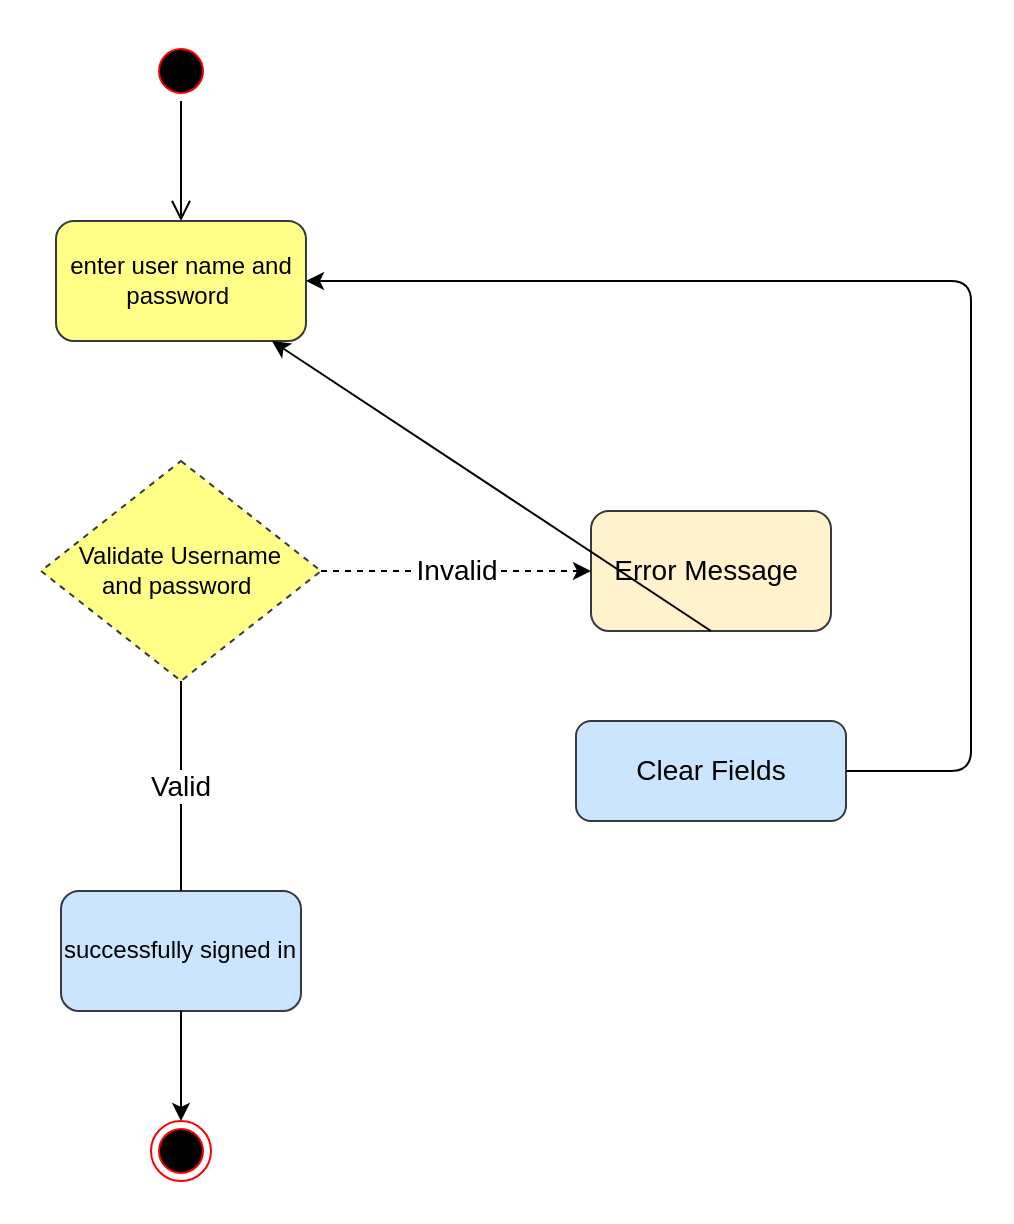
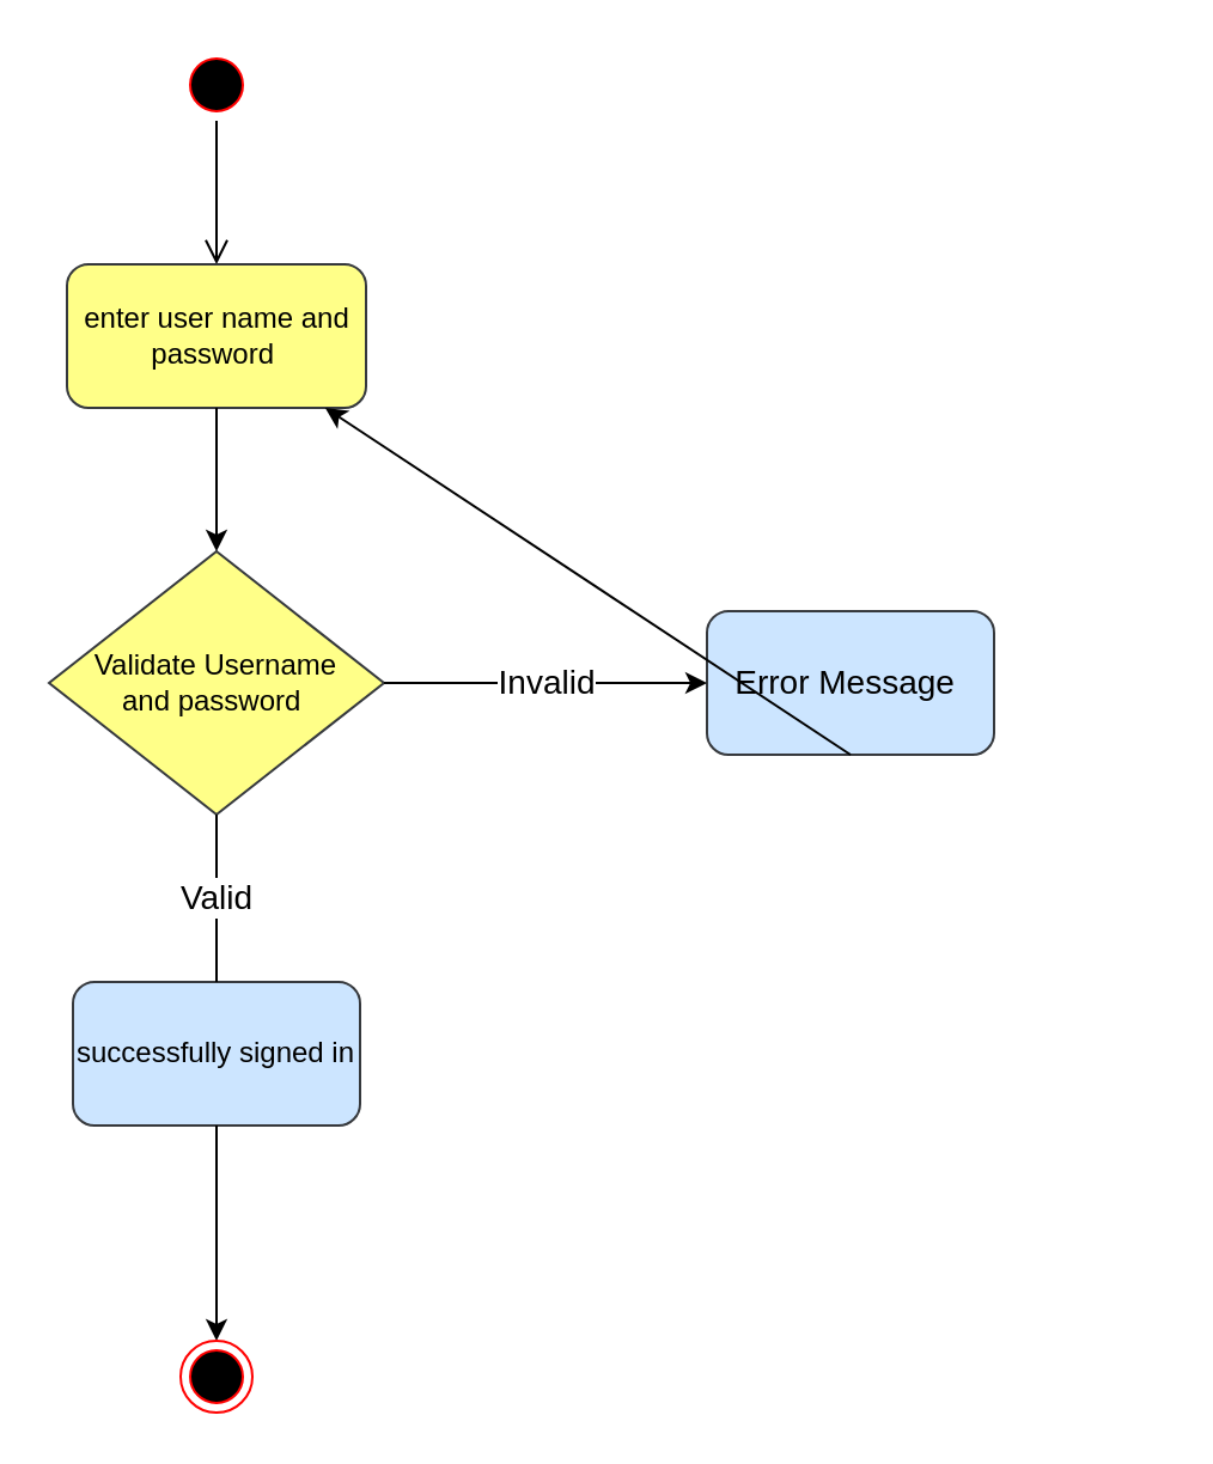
- <mxCell id="14" value="" style="endArrow=classic;html=1;entryX=1;entryY=0.5;entryDx=0;entryDy=0;exitX=1;exitY=0.5;exitDx=0;exitDy=0;" parent="1" source="13" target="4" edge="1"><mxGeometry width="50" height="50" relative="1" as="geometry"><mxPoint x="100" y="180" as="sourcePoint" /><mxPoint x="100" y="240" as="targetPoint" /><Array as="points"><mxPoint x="485" y="385" /><mxPoint x="485" y="140" /></Array></mxGeometry></mxCell>
+ <mxCell id="6" value="" style="endArrow=classic;html=1;entryX=0.5;entryY=0;entryDx=0;entryDy=0;exitX=0.5;exitY=1;exitDx=0;exitDy=0;" parent="1" source="4" target="5" edge="1"><mxGeometry width="50" height="50" relative="1" as="geometry"><mxPoint x="85" y="180" as="sourcePoint" /><mxPoint x="75" y="200" as="targetPoint" /></mxGeometry></mxCell>
- <mxCell id="5" value="Validate Username &lt;br&gt;and password&amp;nbsp;" style="rhombus;whiteSpace=wrap;html=1;fillColor=#ffff88;strokeColor=#36393d;dashed=1;" parent="1" vertex="1"><mxGeometry x="20" y="230" width="140" height="110" as="geometry" /></mxCell>
+ <mxCell id="5" value="Validate Username &lt;br&gt;and password&amp;nbsp;" style="rhombus;whiteSpace=wrap;html=1;fillColor=#ffff88;strokeColor=#36393d;" parent="1" vertex="1"><mxGeometry x="20" y="230" width="140" height="110" as="geometry" /></mxCell>
- <mxCell id="8" value="&lt;font style=&quot;font-size: 14px&quot;&gt;Invalid&lt;/font&gt;" style="endArrow=classic;html=1;entryX=0;entryY=0.5;entryDx=0;entryDy=0;exitX=1;exitY=0.5;exitDx=0;exitDy=0;dashed=1;" parent="1" source="5" target="7" edge="1"><mxGeometry width="50" height="50" relative="1" as="geometry"><mxPoint x="180" y="305" as="sourcePoint" /><mxPoint x="230" y="255" as="targetPoint" /><Array as="points"><mxPoint x="225" y="285" /></Array></mxGeometry></mxCell>
+ <mxCell id="8" value="&lt;font style=&quot;font-size: 14px&quot;&gt;Invalid&lt;/font&gt;" style="endArrow=classic;html=1;entryX=0;entryY=0.5;entryDx=0;entryDy=0;exitX=1;exitY=0.5;exitDx=0;exitDy=0;" parent="1" source="5" target="7" edge="1"><mxGeometry width="50" height="50" relative="1" as="geometry"><mxPoint x="180" y="305" as="sourcePoint" /><mxPoint x="230" y="255" as="targetPoint" /><Array as="points"><mxPoint x="225" y="285" /></Array></mxGeometry></mxCell>
- <mxCell id="7" value="&lt;span style=&quot;font-size: 14px&quot;&gt;Error Message&amp;nbsp;&lt;/span&gt;" style="rounded=1;whiteSpace=wrap;html=1;fillColor=#fff2cc;strokeColor=#36393d;" parent="1" vertex="1"><mxGeometry x="295" y="255" width="120" height="60" as="geometry" /></mxCell>
+ <mxCell id="7" value="&lt;span style=&quot;font-size: 14px&quot;&gt;Error Message&amp;nbsp;&lt;/span&gt;" style="rounded=1;whiteSpace=wrap;html=1;fillColor=#cce5ff;strokeColor=#36393d;" parent="1" vertex="1"><mxGeometry x="295" y="255" width="120" height="60" as="geometry" /></mxCell>
- <mxCell id="13" value="&lt;font style=&quot;font-size: 14px&quot;&gt;Clear Fields&lt;/font&gt;" style="rounded=1;whiteSpace=wrap;html=1;fillColor=#cce5ff;strokeColor=#36393d;" parent="1" vertex="1"><mxGeometry x="287.5" y="360" width="135" height="50" as="geometry" /></mxCell>
- <mxCell id="9" value="successfully signed in" style="rounded=1;whiteSpace=wrap;html=1;fillColor=#cce5ff;strokeColor=#36393d;" parent="1" vertex="1"><mxGeometry x="30" y="445" width="120" height="60" as="geometry" /></mxCell>
+ <mxCell id="9" value="successfully signed in" style="rounded=1;whiteSpace=wrap;html=1;fillColor=#cce5ff;strokeColor=#36393d;" parent="1" vertex="1"><mxGeometry x="30" y="410" width="120" height="60" as="geometry" /></mxCell>
